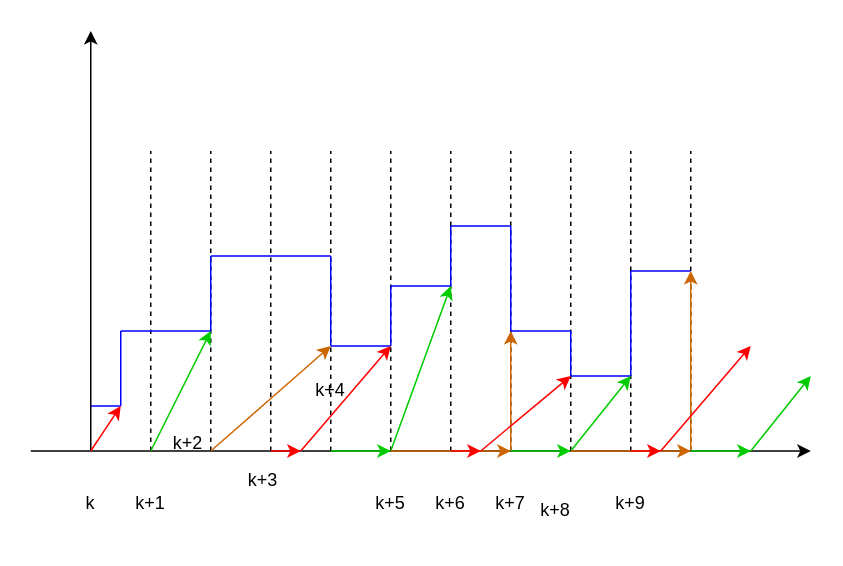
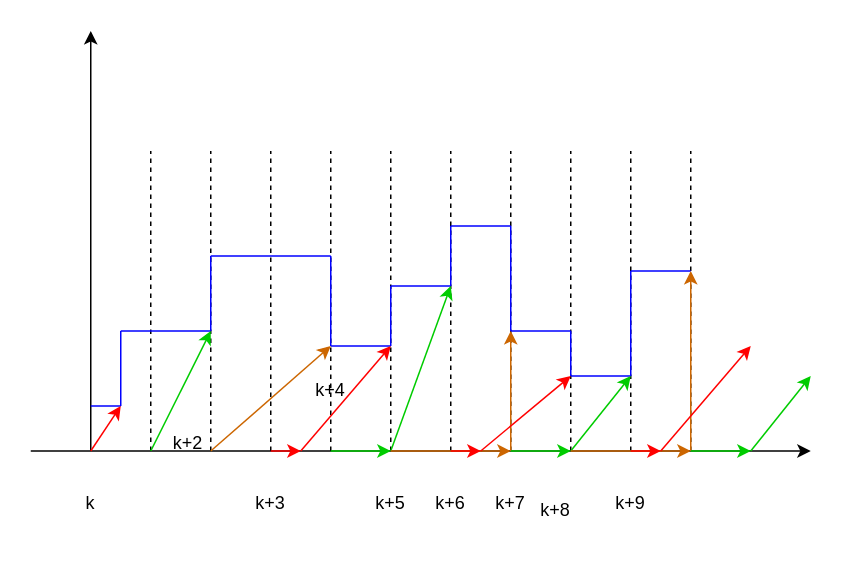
- <mxCell id="10" value="k+3" style="text;html=1;strokeColor=none;fillColor=none;align=center;verticalAlign=middle;whiteSpace=wrap;rounded=0;" vertex="1" parent="1"><mxGeometry x="165" y="305" width="20" height="30" as="geometry" /></mxCell>
+ <mxCell id="10" value="k+3" style="text;html=1;strokeColor=none;fillColor=none;align=center;verticalAlign=middle;whiteSpace=wrap;rounded=0;" vertex="1" parent="1"><mxGeometry x="170" y="320" width="20" height="30" as="geometry" /></mxCell>
- <mxCell id="8" value="k+1" style="text;html=1;strokeColor=none;fillColor=none;align=center;verticalAlign=middle;whiteSpace=wrap;rounded=0;" vertex="1" parent="1"><mxGeometry x="90" y="320" width="20" height="30" as="geometry" /></mxCell>
